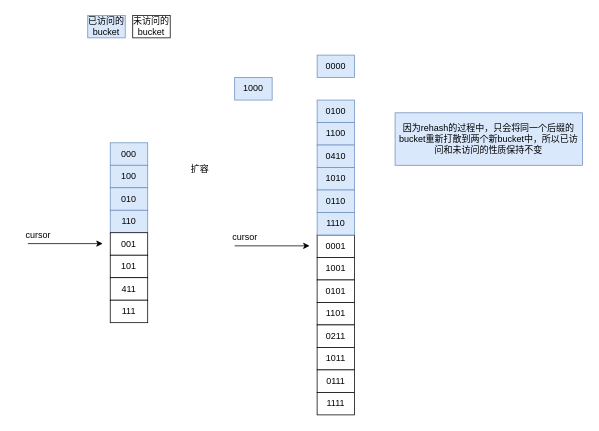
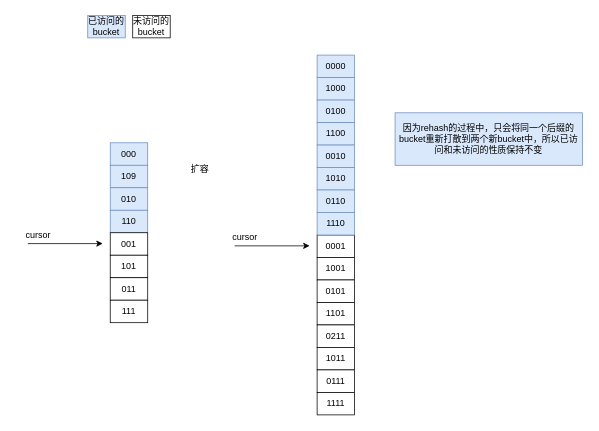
- <mxCell id="15" value="1000" style="rounded=0;whiteSpace=wrap;html=1;fillColor=#dae8fc;strokeColor=#6c8ebf;" vertex="1" parent="1"><mxGeometry x="312" y="103" width="50" height="30" as="geometry" /></mxCell>
+ <mxCell id="15" value="1000" style="rounded=0;whiteSpace=wrap;html=1;fillColor=#dae8fc;strokeColor=#6c8ebf;" vertex="1" parent="1"><mxGeometry x="422" y="103" width="50" height="30" as="geometry" /></mxCell>
- <mxCell id="25" value="0410" style="rounded=0;whiteSpace=wrap;html=1;fillColor=#dae8fc;strokeColor=#6c8ebf;" vertex="1" parent="1"><mxGeometry x="422" y="193" width="50" height="30" as="geometry" /></mxCell>
+ <mxCell id="25" value="0010" style="rounded=0;whiteSpace=wrap;html=1;fillColor=#dae8fc;strokeColor=#6c8ebf;" vertex="1" parent="1"><mxGeometry x="422" y="193" width="50" height="30" as="geometry" /></mxCell>
- <mxCell id="3" value="100" style="rounded=0;whiteSpace=wrap;html=1;fillColor=#dae8fc;strokeColor=#6c8ebf;" vertex="1" parent="1"><mxGeometry x="146" y="220" width="50" height="30" as="geometry" /></mxCell>
+ <mxCell id="3" value="109" style="rounded=0;whiteSpace=wrap;html=1;fillColor=#dae8fc;strokeColor=#6c8ebf;" vertex="1" parent="1"><mxGeometry x="146" y="220" width="50" height="30" as="geometry" /></mxCell>
- <mxCell id="8" value="411" style="rounded=0;whiteSpace=wrap;html=1;" vertex="1" parent="1"><mxGeometry x="146" y="370" width="50" height="30" as="geometry" /></mxCell>
+ <mxCell id="8" value="011" style="rounded=0;whiteSpace=wrap;html=1;" vertex="1" parent="1"><mxGeometry x="146" y="370" width="50" height="30" as="geometry" /></mxCell>
